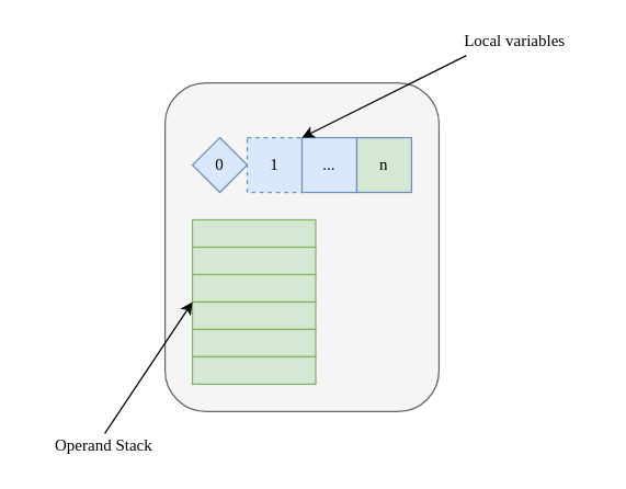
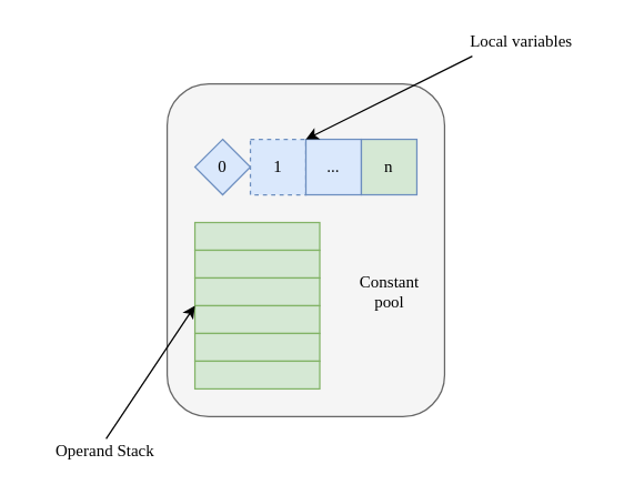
+ <mxCell id="17" value="&lt;font face=&quot;Fira Mono for Powerline&quot;&gt;Constant&lt;br&gt;pool&lt;br&gt;&lt;/font&gt;" style="text;html=1;align=center;verticalAlign=middle;resizable=0;points=[];autosize=1;" vertex="1" parent="1"><mxGeometry x="245" y="195" width="70" height="30" as="geometry" /></mxCell>
